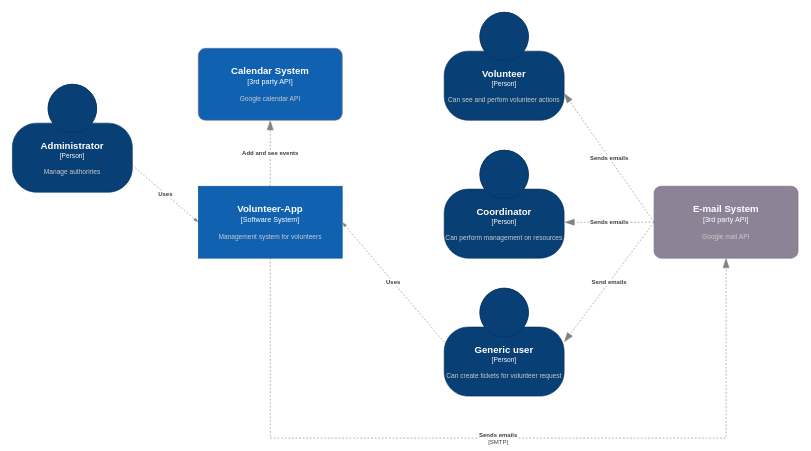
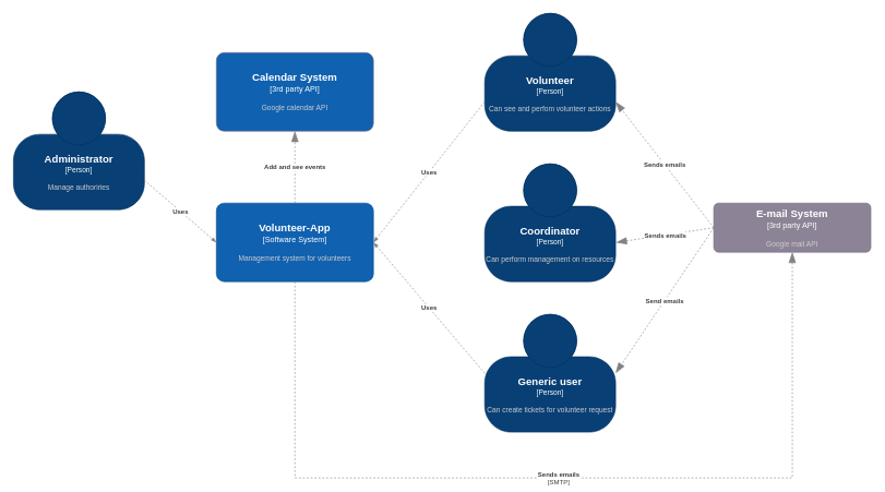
+ <mxCell id="16" value="&lt;div style=&quot;text-align: left&quot;&gt;&lt;div style=&quot;text-align: center&quot;&gt;&lt;b&gt;Uses&lt;/b&gt;&lt;/div&gt;" style="endArrow=blockThin;html=1;fontSize=10;fontColor=#404040;strokeWidth=1;endFill=1;strokeColor=#828282;elbow=vertical;metaEdit=1;jumpStyle=arc;jumpSize=16;rounded=0;dashed=1;exitX=0;exitY=0.75;exitDx=0;exitDy=0;exitPerimeter=0;entryX=1;entryY=0.5;entryDx=0;entryDy=0;entryPerimeter=0;" edge="1" parent="1" source="2" target="3"><mxGeometry width="240" relative="1" as="geometry"><mxPoint x="740" y="580" as="sourcePoint" /><mxPoint x="660" y="380" as="targetPoint" /></mxGeometry></mxCell>
- <mxCell id="3" value="&lt;font style=&quot;font-size: 16px&quot;&gt;&lt;b&gt;Volunteer-App&lt;/b&gt;&lt;/font&gt;&lt;div&gt;[Software System]&lt;/div&gt;&lt;br&gt;&lt;div&gt;&lt;font style=&quot;font-size: 11px&quot;&gt;&lt;font color=&quot;#cccccc&quot;&gt;Management system for volunteers&lt;/font&gt;&lt;/div&gt;" style="whiteSpace=wrap;html=1;labelBackgroundColor=none;fillColor=#1061B0;fontColor=#ffffff;align=center;arcSize=10;strokeColor=#0D5091;metaEdit=1;resizable=0;points=[[0.25,0,0],[0.5,0,0],[0.75,0,0],[1,0.25,0],[1,0.5,0],[1,0.75,0],[0.75,1,0],[0.5,1,0],[0.25,1,0],[0,0.75,0],[0,0.5,0],[0,0.25,0]];rounded=0;" vertex="1" parent="1"><mxGeometry x="330" y="310" width="240" height="120" as="geometry" /></mxCell>
+ <mxCell id="3" value="&lt;font style=&quot;font-size: 16px&quot;&gt;&lt;b&gt;Volunteer-App&lt;/b&gt;&lt;/font&gt;&lt;div&gt;[Software System]&lt;/div&gt;&lt;br&gt;&lt;div&gt;&lt;font style=&quot;font-size: 11px&quot;&gt;&lt;font color=&quot;#cccccc&quot;&gt;Management system for volunteers&lt;/font&gt;&lt;/div&gt;" style="rounded=1;whiteSpace=wrap;html=1;labelBackgroundColor=none;fillColor=#1061B0;fontColor=#ffffff;align=center;arcSize=10;strokeColor=#0D5091;metaEdit=1;resizable=0;points=[[0.25,0,0],[0.5,0,0],[0.75,0,0],[1,0.25,0],[1,0.5,0],[1,0.75,0],[0.75,1,0],[0.5,1,0],[0.25,1,0],[0,0.75,0],[0,0.5,0],[0,0.25,0]];" vertex="1" parent="1"><mxGeometry x="330" y="310" width="240" height="120" as="geometry" /></mxCell>
- <mxCell id="7" value="&lt;font style=&quot;font-size: 16px&quot;&gt;&lt;b&gt;E-mail System&lt;/b&gt;&lt;/font&gt;&lt;div&gt;[3rd party API]&lt;/div&gt;&lt;br&gt;&lt;div&gt;&lt;font style=&quot;font-size: 11px&quot;&gt;&lt;font color=&quot;#cccccc&quot;&gt;Google mail API&lt;/font&gt;&lt;/div&gt;" style="rounded=1;whiteSpace=wrap;html=1;labelBackgroundColor=none;fillColor=#8C8496;fontColor=#ffffff;align=center;arcSize=10;strokeColor=#736782;metaEdit=1;resizable=0;points=[[0.25,0,0],[0.5,0,0],[0.75,0,0],[1,0.25,0],[1,0.5,0],[1,0.75,0],[0.75,1,0],[0.5,1,0],[0.25,1,0],[0,0.75,0],[0,0.5,0],[0,0.25,0]];" vertex="1" parent="1"><mxGeometry x="1090" y="310" width="240" height="120" as="geometry" /></mxCell>
+ <mxCell id="7" value="&lt;font style=&quot;font-size: 16px&quot;&gt;&lt;b&gt;E-mail System&lt;/b&gt;&lt;/font&gt;&lt;div&gt;[3rd party API]&lt;/div&gt;&lt;br&gt;&lt;div&gt;&lt;font style=&quot;font-size: 11px&quot;&gt;&lt;font color=&quot;#cccccc&quot;&gt;Google mail API&lt;/font&gt;&lt;/div&gt;" style="rounded=1;whiteSpace=wrap;html=1;labelBackgroundColor=none;fillColor=#8C8496;fontColor=#ffffff;align=center;arcSize=10;strokeColor=#736782;metaEdit=1;resizable=0;points=[[0.25,0,0],[0.5,0,0],[0.75,0,0],[1,0.25,0],[1,0.5,0],[1,0.75,0],[0.75,1,0],[0.5,1,0],[0.25,1,0],[0,0.75,0],[0,0.5,0],[0,0.25,0]];" vertex="1" parent="1"><mxGeometry x="1090" y="310" width="240" height="75" as="geometry" /></mxCell>
